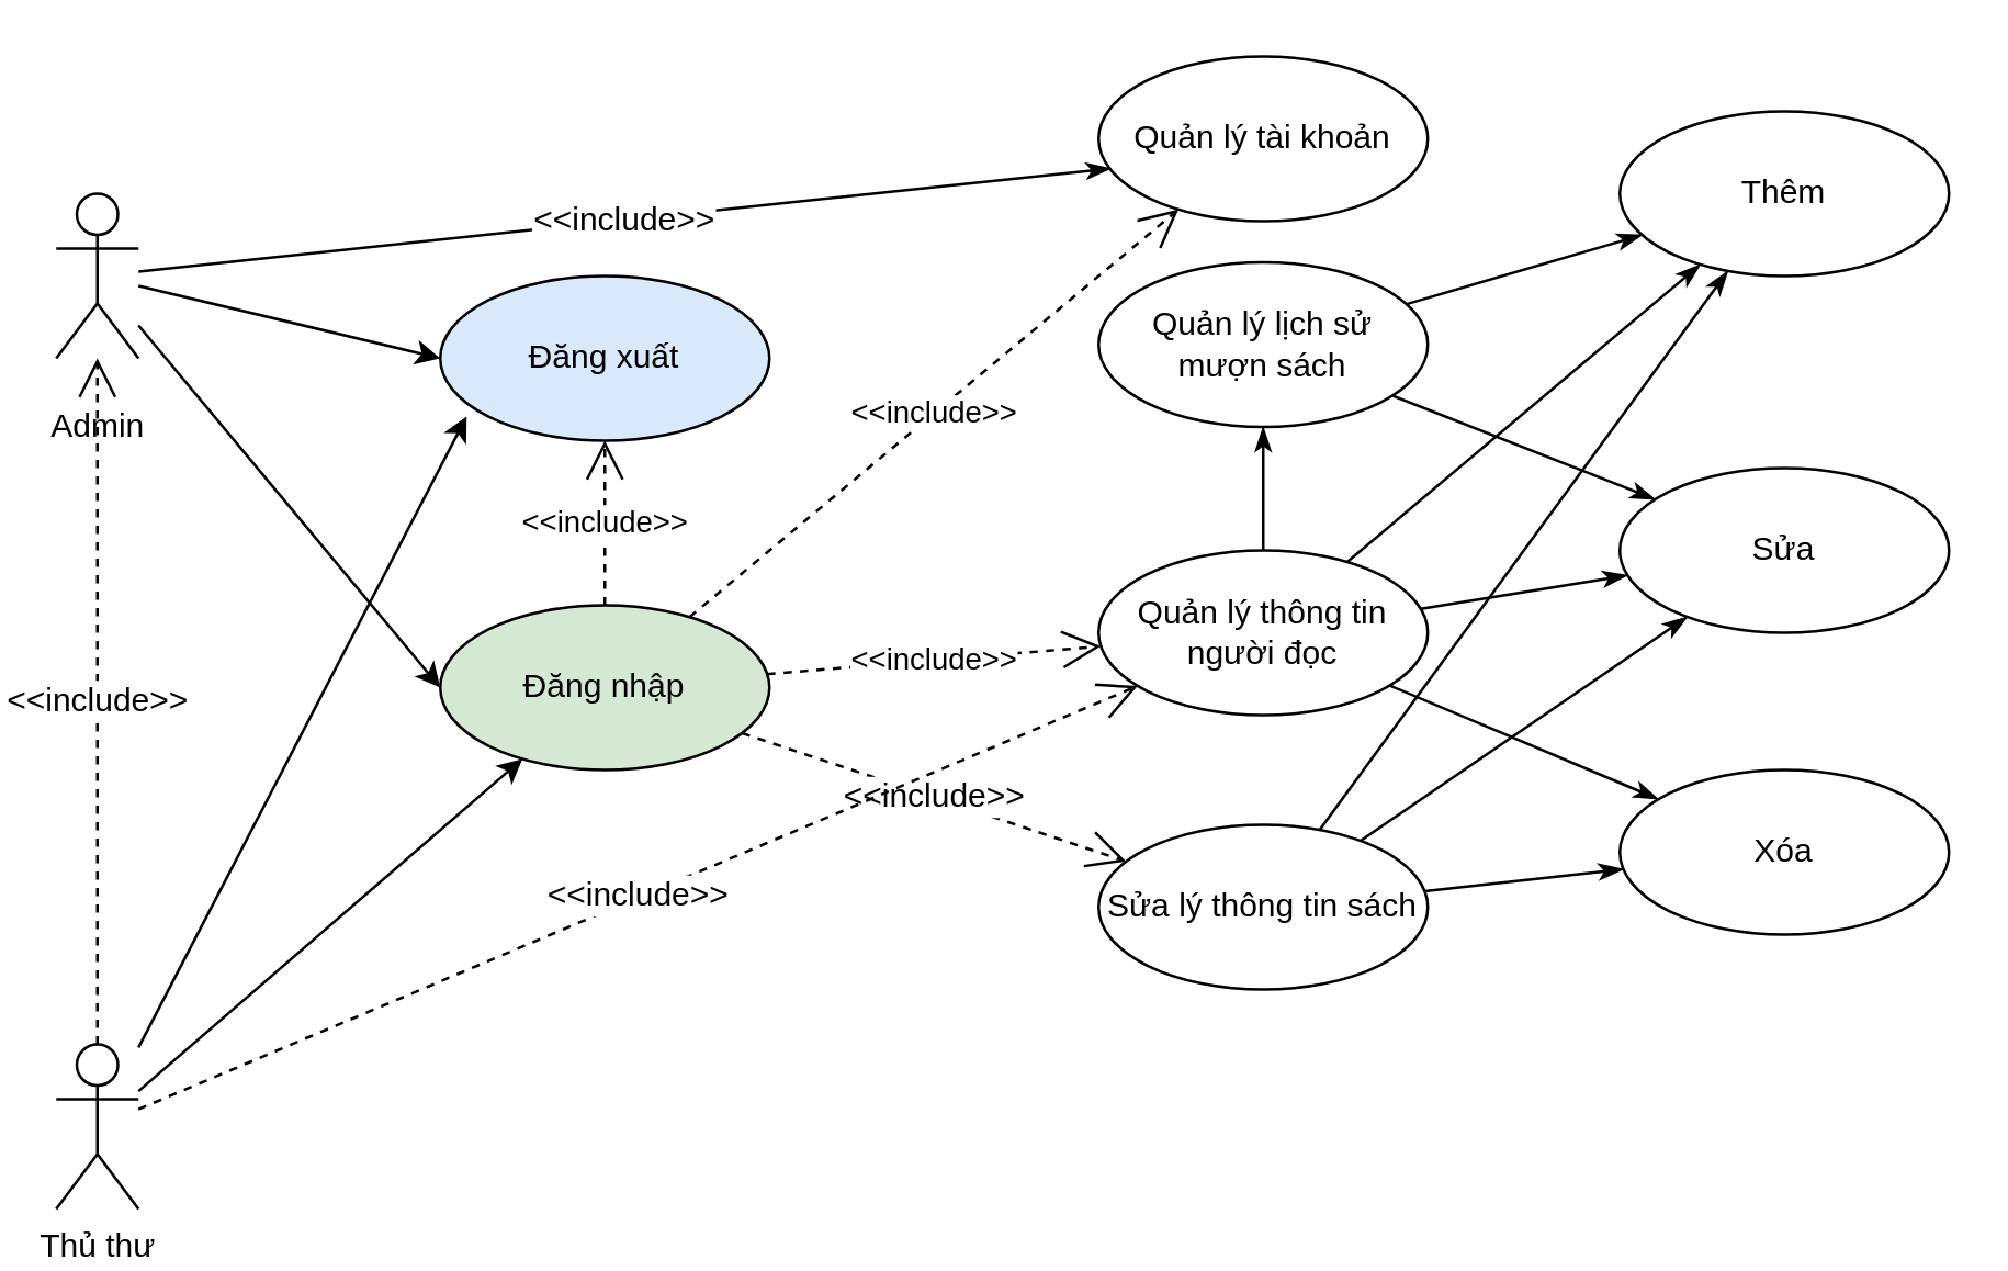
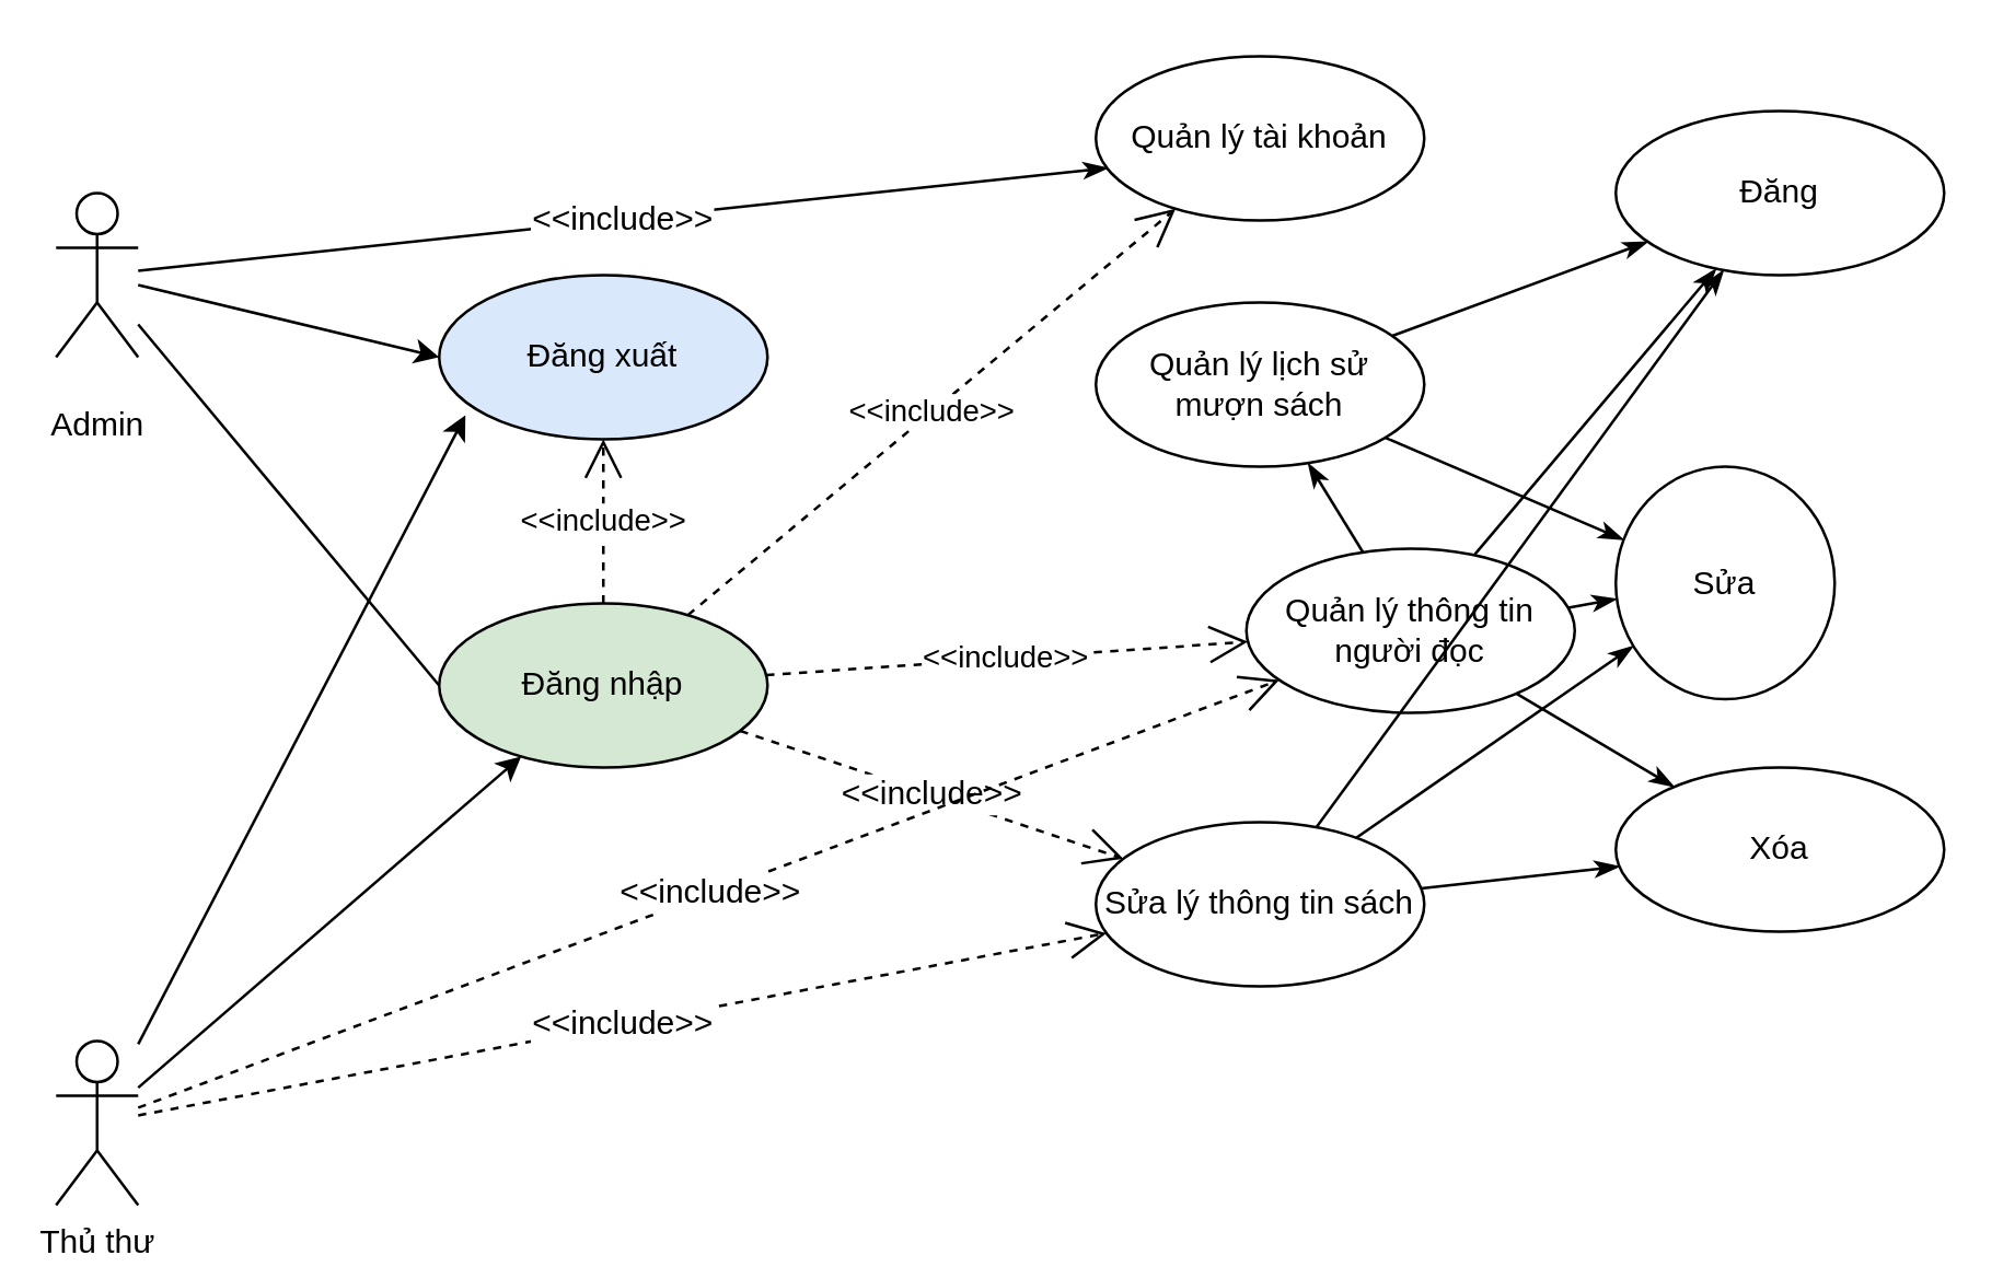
- <mxCell id="30" value="Thêm" style="ellipse;whiteSpace=wrap;html=1;" vertex="1" parent="1"><mxGeometry x="590" width="120" height="60" as="geometry" y="40" /></mxCell>
+ <mxCell id="30" value="Đăng" style="ellipse;whiteSpace=wrap;html=1;" vertex="1" parent="1"><mxGeometry x="590" width="120" height="60" as="geometry" y="40" /></mxCell>
- <mxCell id="29" value="Quản lý lịch sử &lt;br&gt;mượn sách" style="ellipse;whiteSpace=wrap;html=1;" vertex="1" parent="1"><mxGeometry x="400" y="95" width="120" height="60" as="geometry" /></mxCell>
+ <mxCell id="29" value="Quản lý lịch sử &lt;br&gt;mượn sách" style="ellipse;whiteSpace=wrap;html=1;" vertex="1" parent="1"><mxGeometry x="400" y="110" width="120" height="60" as="geometry" /></mxCell>
- <mxCell id="31" value="Sửa" style="ellipse;whiteSpace=wrap;html=1;" vertex="1" parent="1"><mxGeometry x="590" y="170" width="120" height="60" as="geometry" /></mxCell>
+ <mxCell id="31" value="Sửa" style="ellipse;whiteSpace=wrap;html=1;" vertex="1" parent="1"><mxGeometry x="590" y="170" width="80" height="85" as="geometry" /></mxCell>
- <mxCell id="17" value="Quản lý thông tin người đọc" style="ellipse;whiteSpace=wrap;html=1;" vertex="1" parent="1"><mxGeometry x="400" y="200" width="120" height="60" as="geometry" /></mxCell>
+ <mxCell id="17" value="Quản lý thông tin người đọc" style="ellipse;whiteSpace=wrap;html=1;" vertex="1" parent="1"><mxGeometry x="455" y="200" width="120" height="60" as="geometry" /></mxCell>
- <mxCell id="2" style="rounded=0;orthogonalLoop=1;jettySize=auto;html=1;entryX=0;entryY=0.5;entryDx=0;entryDy=0;" edge="1" parent="1" source="5" target="10"><mxGeometry relative="1" as="geometry" /></mxCell>
+ <mxCell id="2" style="rounded=0;orthogonalLoop=1;jettySize=auto;html=1;entryX=0;entryY=0.5;entryDx=0;entryDy=0;endArrow=none;" edge="1" parent="1" source="5" target="10"><mxGeometry relative="1" as="geometry" /></mxCell>
- <mxCell id="21" value="&amp;lt;&amp;lt;include&amp;gt;&amp;gt;" style="edgeStyle=none;rounded=0;orthogonalLoop=1;jettySize=auto;html=1;dashed=1;fontFamily=Helvetica;fontSize=12;fontColor=default;endArrow=open;endFill=0;endSize=12;" edge="1" parent="1" source="22" target="5"><mxGeometry relative="1" as="geometry" /></mxCell>
+ <mxCell id="21" value="&amp;lt;&amp;lt;include&amp;gt;&amp;gt;" style="edgeStyle=none;rounded=0;orthogonalLoop=1;jettySize=auto;html=1;dashed=1;fontFamily=Helvetica;fontSize=12;fontColor=default;endArrow=open;endFill=0;endSize=12;" edge="1" parent="1" source="22" target="26"><mxGeometry relative="1" as="geometry" /></mxCell>
